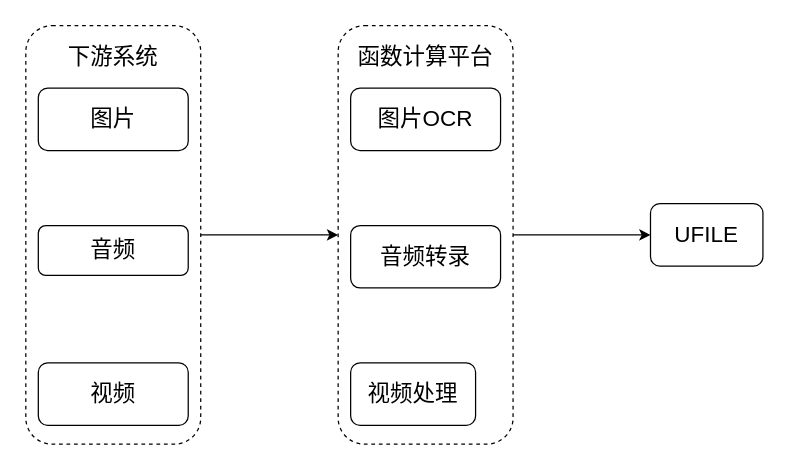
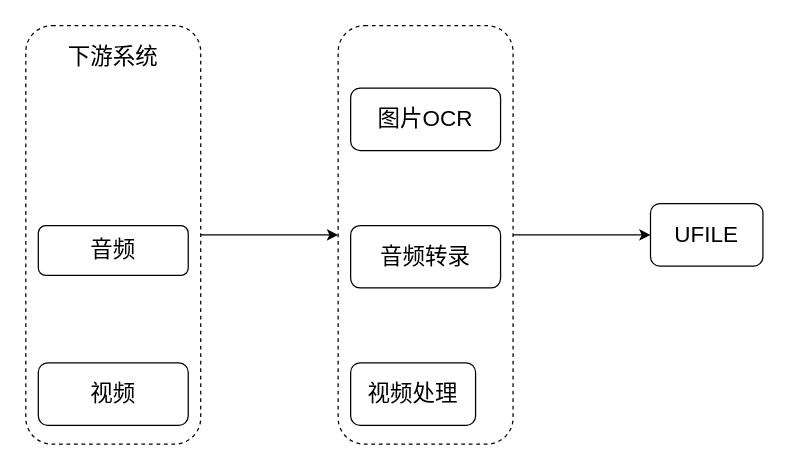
- <mxCell id="13" value="函数计算平台" style="text;html=1;strokeColor=none;fillColor=none;align=center;verticalAlign=middle;whiteSpace=wrap;rounded=0;dashed=1;fontSize=18;" parent="1" vertex="1"><mxGeometry x="270" y="30" width="140" height="30" as="geometry" /></mxCell>
- <mxCell id="5" value="图片" style="rounded=1;whiteSpace=wrap;html=1;fontSize=18;" parent="1" vertex="1"><mxGeometry x="30" y="70" width="120" height="50" as="geometry" /></mxCell>
